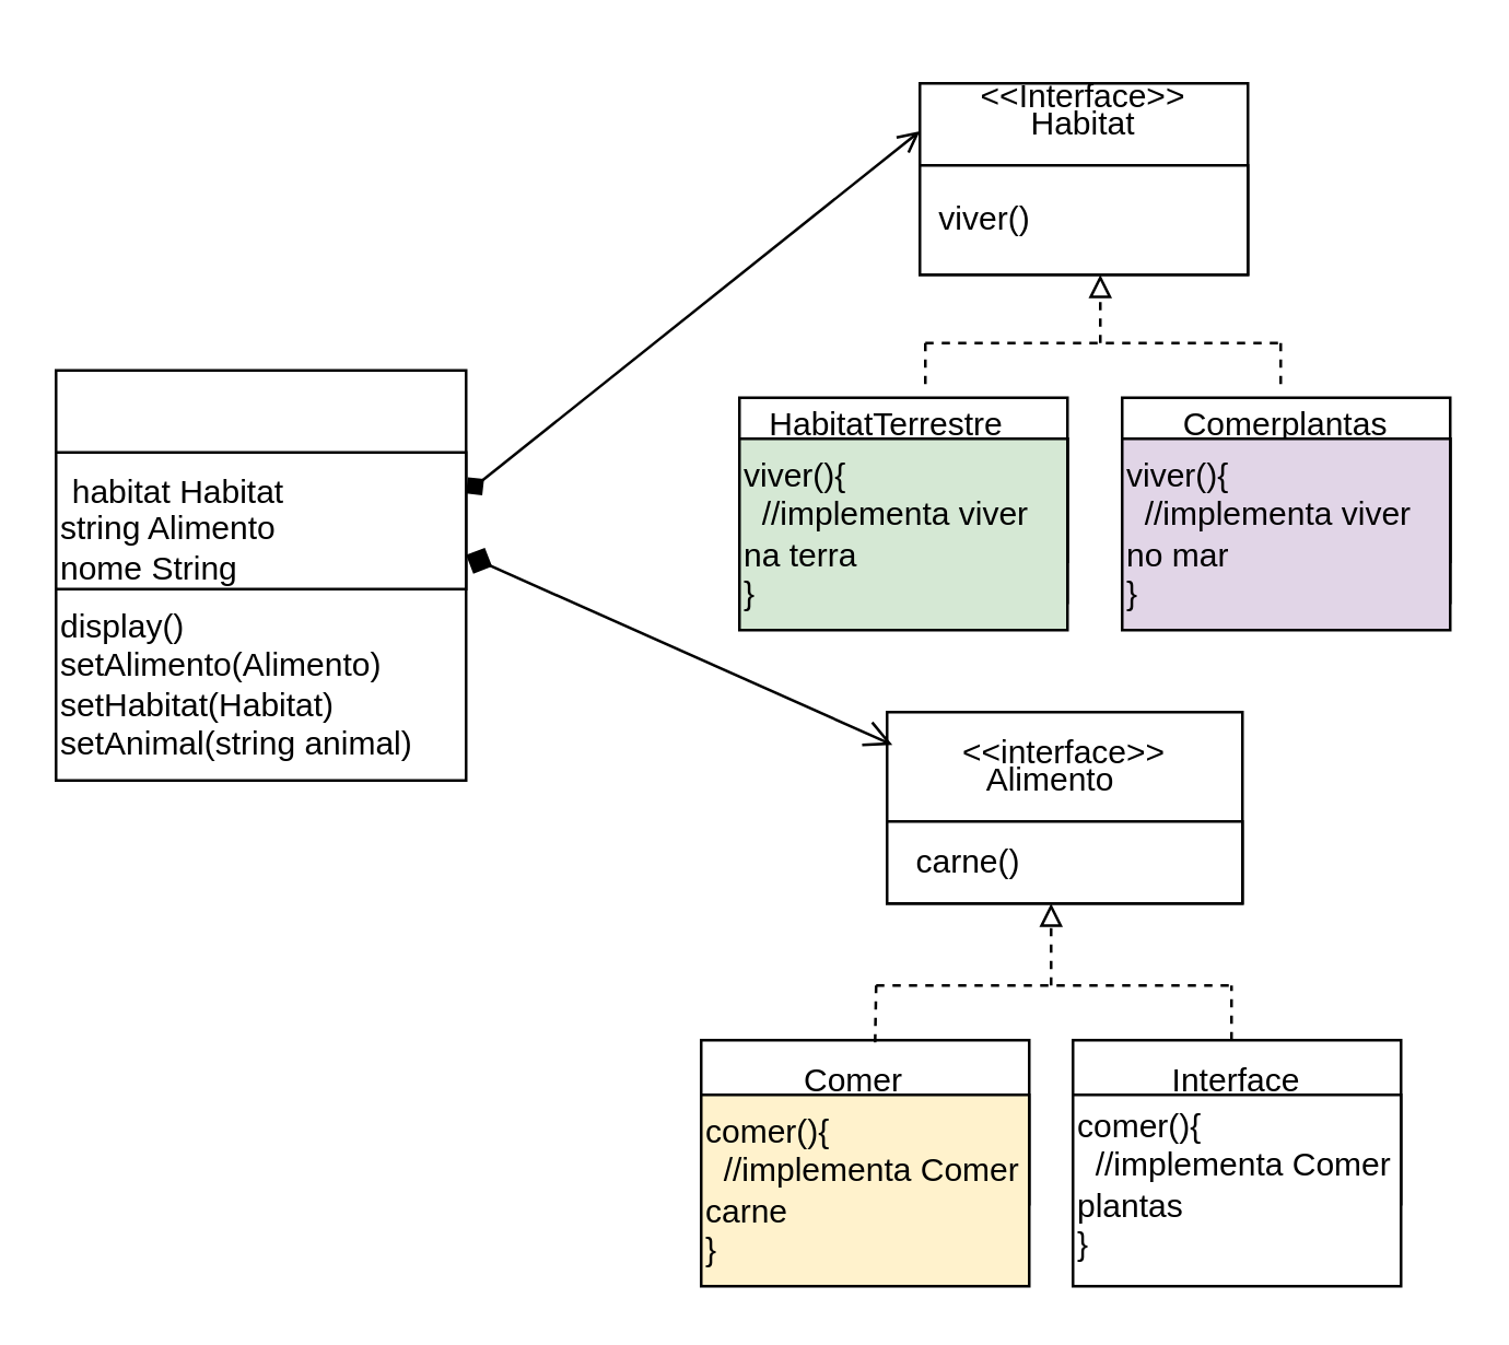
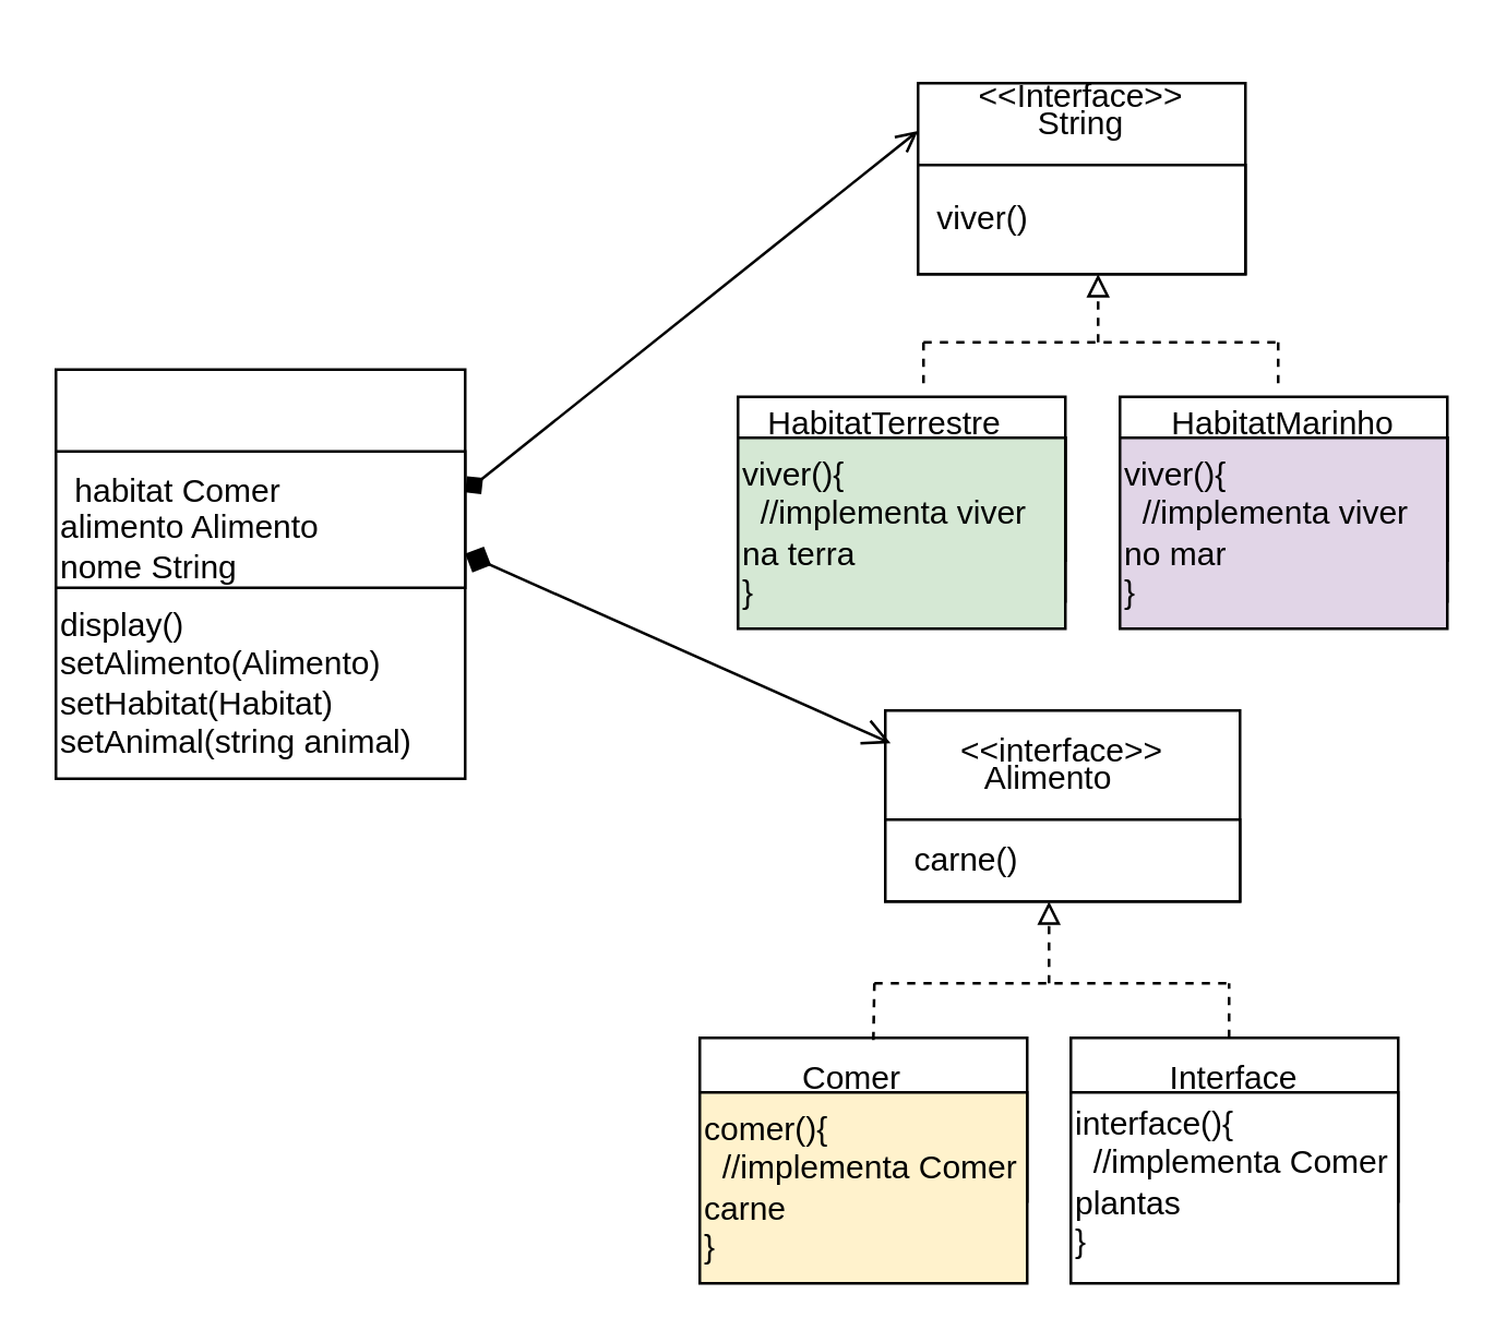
- <mxCell id="15" value="Habitat" style="text;html=1;strokeColor=none;fillColor=none;align=center;verticalAlign=middle;whiteSpace=wrap;rounded=0;" parent="1" vertex="1"><mxGeometry x="366" y="30" width="60" height="30" as="geometry" /></mxCell>
+ <mxCell id="15" value="String" style="text;html=1;strokeColor=none;fillColor=none;align=center;verticalAlign=middle;whiteSpace=wrap;rounded=0;" parent="1" vertex="1"><mxGeometry x="366" y="30" width="60" height="30" as="geometry" /></mxCell>
- <mxCell id="23" value="Comerplantas" style="text;html=1;strokeColor=none;fillColor=none;align=center;verticalAlign=middle;whiteSpace=wrap;rounded=0;" parent="1" vertex="1"><mxGeometry x="440" y="140" width="60" height="30" as="geometry" /></mxCell>
+ <mxCell id="23" value="HabitatMarinho" style="text;html=1;strokeColor=none;fillColor=none;align=center;verticalAlign=middle;whiteSpace=wrap;rounded=0;" parent="1" vertex="1"><mxGeometry x="440" y="140" width="60" height="30" as="geometry" /></mxCell>
- <mxCell id="4" value="habitat Habitat" style="text;html=1;strokeColor=none;fillColor=none;align=center;verticalAlign=middle;whiteSpace=wrap;rounded=0;" parent="1" vertex="1"><mxGeometry x="20" y="165" width="90" height="30" as="geometry" /></mxCell>
+ <mxCell id="4" value="habitat Comer" style="text;html=1;strokeColor=none;fillColor=none;align=center;verticalAlign=middle;whiteSpace=wrap;rounded=0;" parent="1" vertex="1"><mxGeometry x="20" y="165" width="90" height="30" as="geometry" /></mxCell>
- <mxCell id="5" value="string Alimento&lt;br&gt;nome String" style="text;html=1;strokeColor=none;fillColor=none;align=left;verticalAlign=middle;whiteSpace=wrap;rounded=0;" parent="1" vertex="1"><mxGeometry x="20" y="185" width="145" height="30" as="geometry" /></mxCell>
+ <mxCell id="5" value="alimento Alimento&lt;br&gt;nome String" style="text;html=1;strokeColor=none;fillColor=none;align=left;verticalAlign=middle;whiteSpace=wrap;rounded=0;" parent="1" vertex="1"><mxGeometry x="20" y="185" width="145" height="30" as="geometry" /></mxCell>
- <mxCell id="28" value="comer(){&lt;br style=&quot;border-color: var(--border-color);&quot;&gt;&lt;span style=&quot;&quot;&gt;&amp;nbsp; //implementa Comer&lt;/span&gt;&lt;br style=&quot;border-color: var(--border-color);&quot;&gt;&lt;span style=&quot;&quot;&gt;plantas&lt;/span&gt;&lt;br style=&quot;border-color: var(--border-color);&quot;&gt;&lt;span style=&quot;&quot;&gt;}&lt;/span&gt;" style="text;html=1;strokeColor=none;fillColor=none;align=left;verticalAlign=middle;whiteSpace=wrap;rounded=0;" parent="1" vertex="1"><mxGeometry x="392" y="395" width="120" height="75" as="geometry" /></mxCell>
+ <mxCell id="28" value="interface(){&lt;br style=&quot;border-color: var(--border-color);&quot;&gt;&lt;span style=&quot;&quot;&gt;&amp;nbsp; //implementa Comer&lt;/span&gt;&lt;br style=&quot;border-color: var(--border-color);&quot;&gt;&lt;span style=&quot;&quot;&gt;plantas&lt;/span&gt;&lt;br style=&quot;border-color: var(--border-color);&quot;&gt;&lt;span style=&quot;&quot;&gt;}&lt;/span&gt;" style="text;html=1;strokeColor=none;fillColor=none;align=left;verticalAlign=middle;whiteSpace=wrap;rounded=0;" parent="1" vertex="1"><mxGeometry x="392" y="395" width="120" height="75" as="geometry" /></mxCell>
